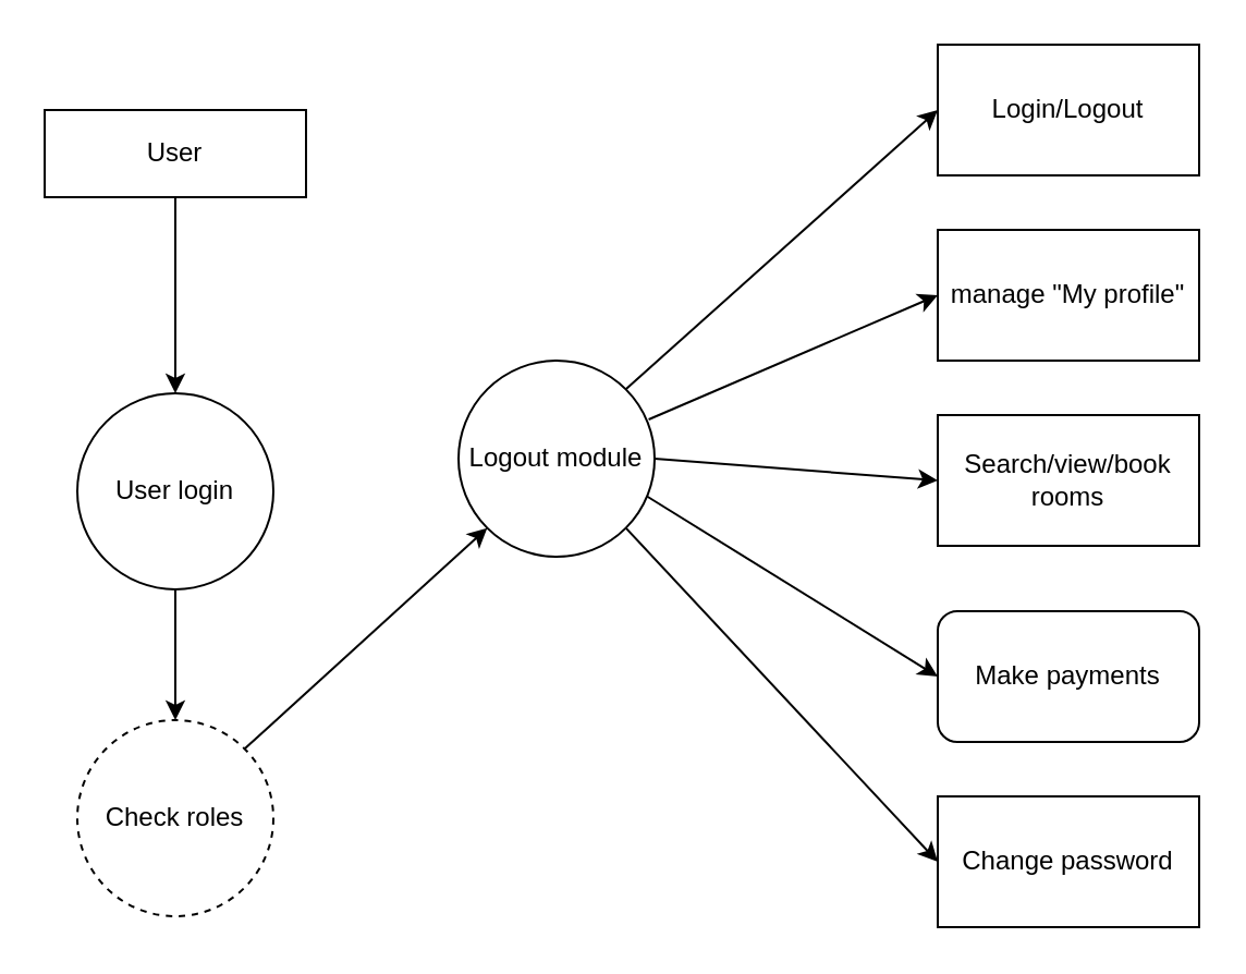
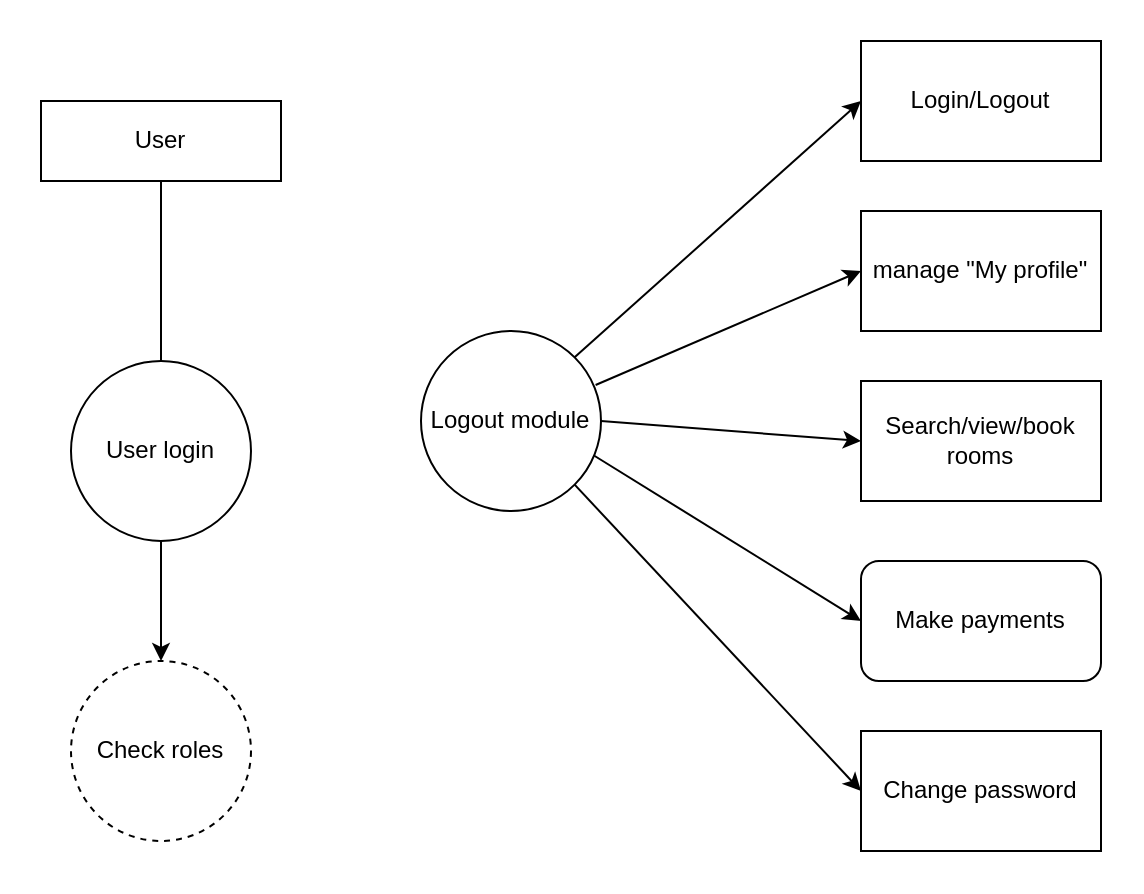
- <mxCell id="11" value="" style="endArrow=classic;html=1;rounded=0;entryX=0.5;entryY=0;entryDx=0;entryDy=0;exitX=0.5;exitY=1;exitDx=0;exitDy=0;" parent="1" source="2" target="3" edge="1"><mxGeometry width="50" height="50" relative="1" as="geometry"><mxPoint x="250" y="280" as="sourcePoint" /><mxPoint x="300" y="230" as="targetPoint" /></mxGeometry></mxCell>
+ <mxCell id="11" value="" style="endArrow=none;html=1;rounded=0;entryX=0.5;entryY=0;entryDx=0;entryDy=0;exitX=0.5;exitY=1;exitDx=0;exitDy=0;" parent="1" source="2" target="3" edge="1"><mxGeometry width="50" height="50" relative="1" as="geometry"><mxPoint x="250" y="280" as="sourcePoint" /><mxPoint x="300" y="230" as="targetPoint" /></mxGeometry></mxCell>
- <mxCell id="13" value="" style="endArrow=classic;html=1;rounded=0;entryX=0;entryY=1;entryDx=0;entryDy=0;exitX=1;exitY=0;exitDx=0;exitDy=0;" parent="1" source="4" target="5" edge="1"><mxGeometry width="50" height="50" relative="1" as="geometry"><mxPoint x="250" y="280" as="sourcePoint" /><mxPoint x="300" y="230" as="targetPoint" /></mxGeometry></mxCell>
